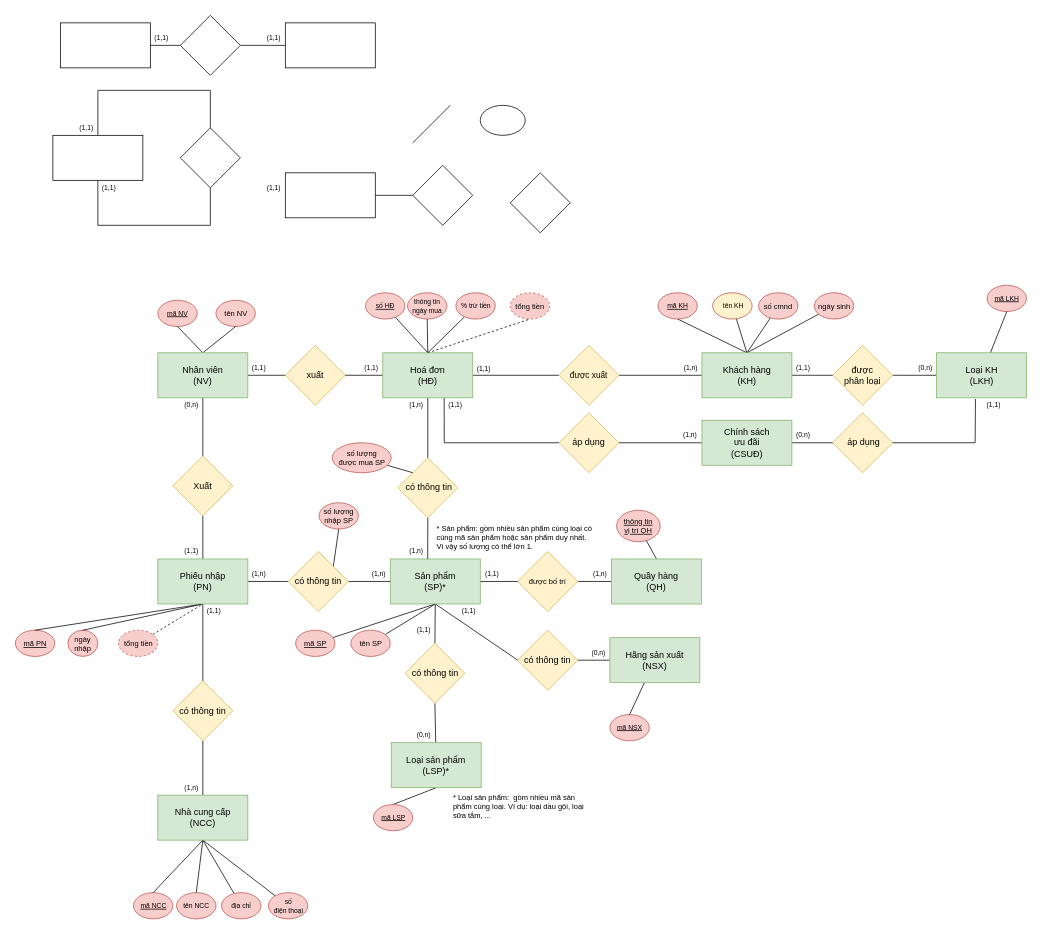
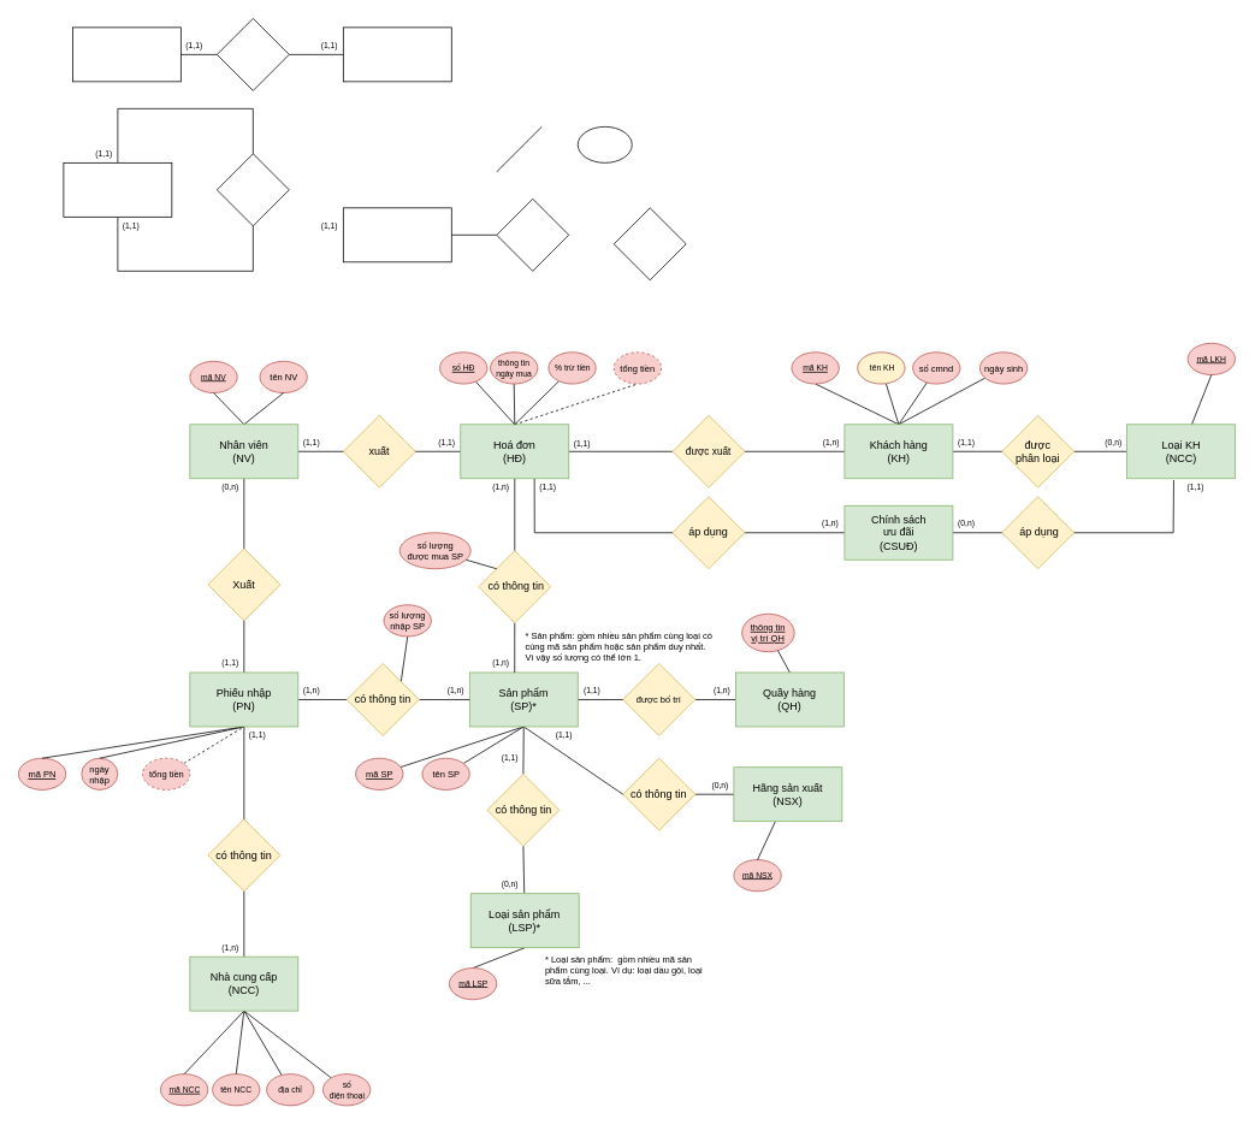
- <mxCell id="143" value="Loại KH&lt;br&gt;(LKH)" style="rounded=0;whiteSpace=wrap;html=1;fillColor=#d5e8d4;strokeColor=#82b366;" vertex="1" parent="1"><mxGeometry x="1248.5" y="470" width="120" height="60" as="geometry" /></mxCell>
+ <mxCell id="143" value="Loại KH&lt;br&gt;(NCC)" style="rounded=0;whiteSpace=wrap;html=1;fillColor=#d5e8d4;strokeColor=#82b366;" vertex="1" parent="1"><mxGeometry x="1248.5" y="470" width="120" height="60" as="geometry" /></mxCell>
